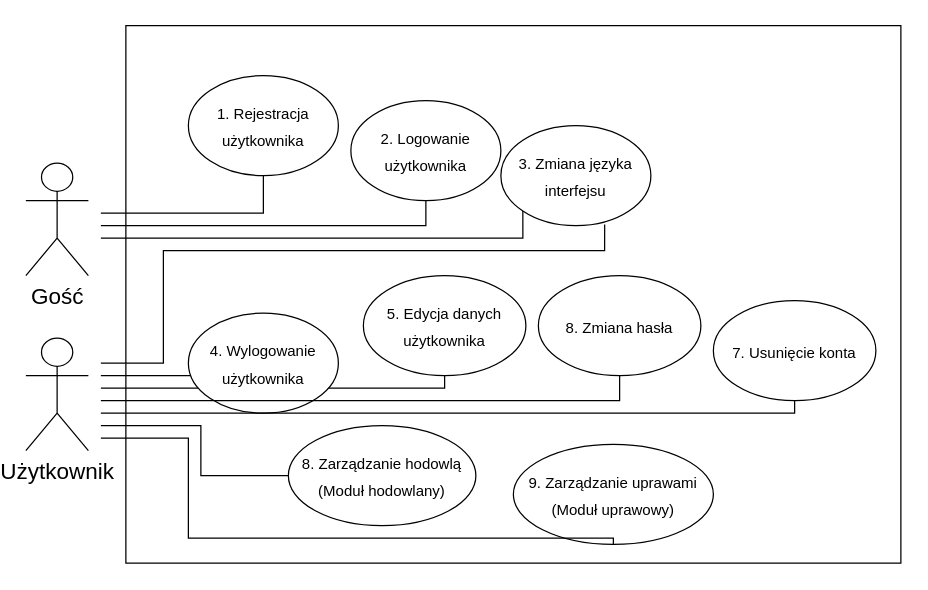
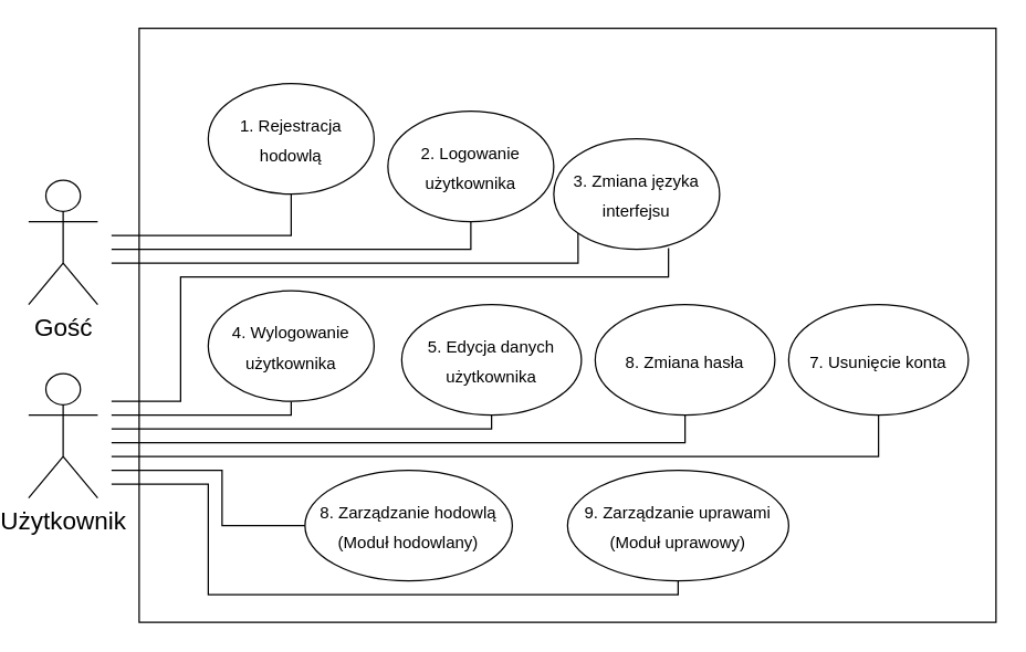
- <mxCell id="10" value="&lt;font style=&quot;font-size: 12px;&quot;&gt;1. Rejestracja użytkownika&lt;br&gt;&lt;/font&gt;" style="ellipse;whiteSpace=wrap;html=1;fontSize=18;" parent="1" vertex="1"><mxGeometry x="150" y="60" width="120" height="80" as="geometry" /></mxCell>
+ <mxCell id="10" value="&lt;font style=&quot;font-size: 12px;&quot;&gt;1. Rejestracja hodowlą&lt;br&gt;&lt;/font&gt;" style="ellipse;whiteSpace=wrap;html=1;fontSize=18;" parent="1" vertex="1"><mxGeometry x="150" y="60" width="120" height="80" as="geometry" /></mxCell>
- <mxCell id="17" value="&lt;font style=&quot;font-size: 12px;&quot;&gt;7. Usunięcie konta&lt;br&gt;&lt;/font&gt;" style="ellipse;whiteSpace=wrap;html=1;fontSize=18;" parent="1" vertex="1"><mxGeometry x="570" y="240" width="130" height="80" as="geometry" /></mxCell>
+ <mxCell id="17" value="&lt;font style=&quot;font-size: 12px;&quot;&gt;7. Usunięcie konta&lt;br&gt;&lt;/font&gt;" style="ellipse;whiteSpace=wrap;html=1;fontSize=18;" parent="1" vertex="1"><mxGeometry x="570" y="220" width="130" height="80" as="geometry" /></mxCell>
- <mxCell id="13" value="&lt;font style=&quot;font-size: 12px;&quot;&gt;4. Wylogowanie użytkownika&lt;br&gt;&lt;/font&gt;" style="ellipse;whiteSpace=wrap;html=1;fontSize=18;" parent="1" vertex="1"><mxGeometry x="150" y="250" width="120" height="80" as="geometry" /></mxCell>
+ <mxCell id="13" value="&lt;font style=&quot;font-size: 12px;&quot;&gt;4. Wylogowanie użytkownika&lt;br&gt;&lt;/font&gt;" style="ellipse;whiteSpace=wrap;html=1;fontSize=18;" parent="1" vertex="1"><mxGeometry x="150" y="210" width="120" height="80" as="geometry" /></mxCell>
- <mxCell id="19" value="&lt;font style=&quot;font-size: 12px;&quot;&gt;8. Zarządzanie hodowlą (Moduł hodowlany)&lt;br&gt;&lt;/font&gt;" style="ellipse;whiteSpace=wrap;html=1;fontSize=18;" parent="1" vertex="1"><mxGeometry x="230" y="340" width="150" height="80" as="geometry" /></mxCell>
+ <mxCell id="19" value="&lt;font style=&quot;font-size: 12px;&quot;&gt;8. Zarządzanie hodowlą (Moduł hodowlany)&lt;br&gt;&lt;/font&gt;" style="ellipse;whiteSpace=wrap;html=1;fontSize=18;" parent="1" vertex="1"><mxGeometry x="220" y="340" width="150" height="80" as="geometry" /></mxCell>
- <mxCell id="20" value="&lt;font style=&quot;font-size: 12px;&quot;&gt;9. Zarządzanie uprawami (Moduł uprawowy)&lt;br&gt;&lt;/font&gt;" style="ellipse;whiteSpace=wrap;html=1;fontSize=18;" parent="1" vertex="1"><mxGeometry x="410" y="355" width="160" height="80" as="geometry" /></mxCell>
+ <mxCell id="20" value="&lt;font style=&quot;font-size: 12px;&quot;&gt;9. Zarządzanie uprawami (Moduł uprawowy)&lt;br&gt;&lt;/font&gt;" style="ellipse;whiteSpace=wrap;html=1;fontSize=18;" parent="1" vertex="1"><mxGeometry x="410" y="340" width="160" height="80" as="geometry" /></mxCell>
